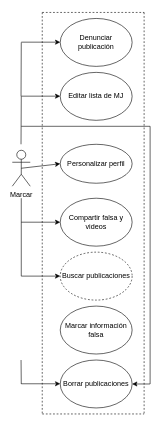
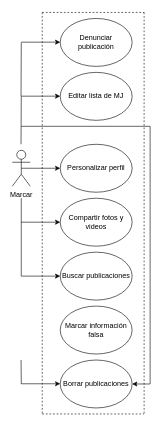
- <mxCell id="2" value="Personalizar perfil" style="ellipse;whiteSpace=wrap;html=1;" vertex="1" parent="1"><mxGeometry x="100" y="240" width="120" height="65" as="geometry" /></mxCell>
+ <mxCell id="2" value="Personalizar perfil" style="ellipse;whiteSpace=wrap;html=1;" vertex="1" parent="1"><mxGeometry x="100" y="240" width="120" height="80" as="geometry" /></mxCell>
- <mxCell id="5" value="Compartir falsa y videos" style="ellipse;whiteSpace=wrap;html=1;" vertex="1" parent="1"><mxGeometry x="100" y="330" width="120" height="80" as="geometry" /></mxCell>
+ <mxCell id="5" value="Compartir fotos y videos" style="ellipse;whiteSpace=wrap;html=1;" vertex="1" parent="1"><mxGeometry x="100" y="330" width="120" height="80" as="geometry" /></mxCell>
- <mxCell id="7" value="Buscar publicaciones" style="ellipse;whiteSpace=wrap;html=1;dashed=1;" vertex="1" parent="1"><mxGeometry x="100" y="420" width="120" height="80" as="geometry" /></mxCell>
+ <mxCell id="7" value="Buscar publicaciones" style="ellipse;whiteSpace=wrap;html=1;" vertex="1" parent="1"><mxGeometry x="100" y="420" width="120" height="80" as="geometry" /></mxCell>
